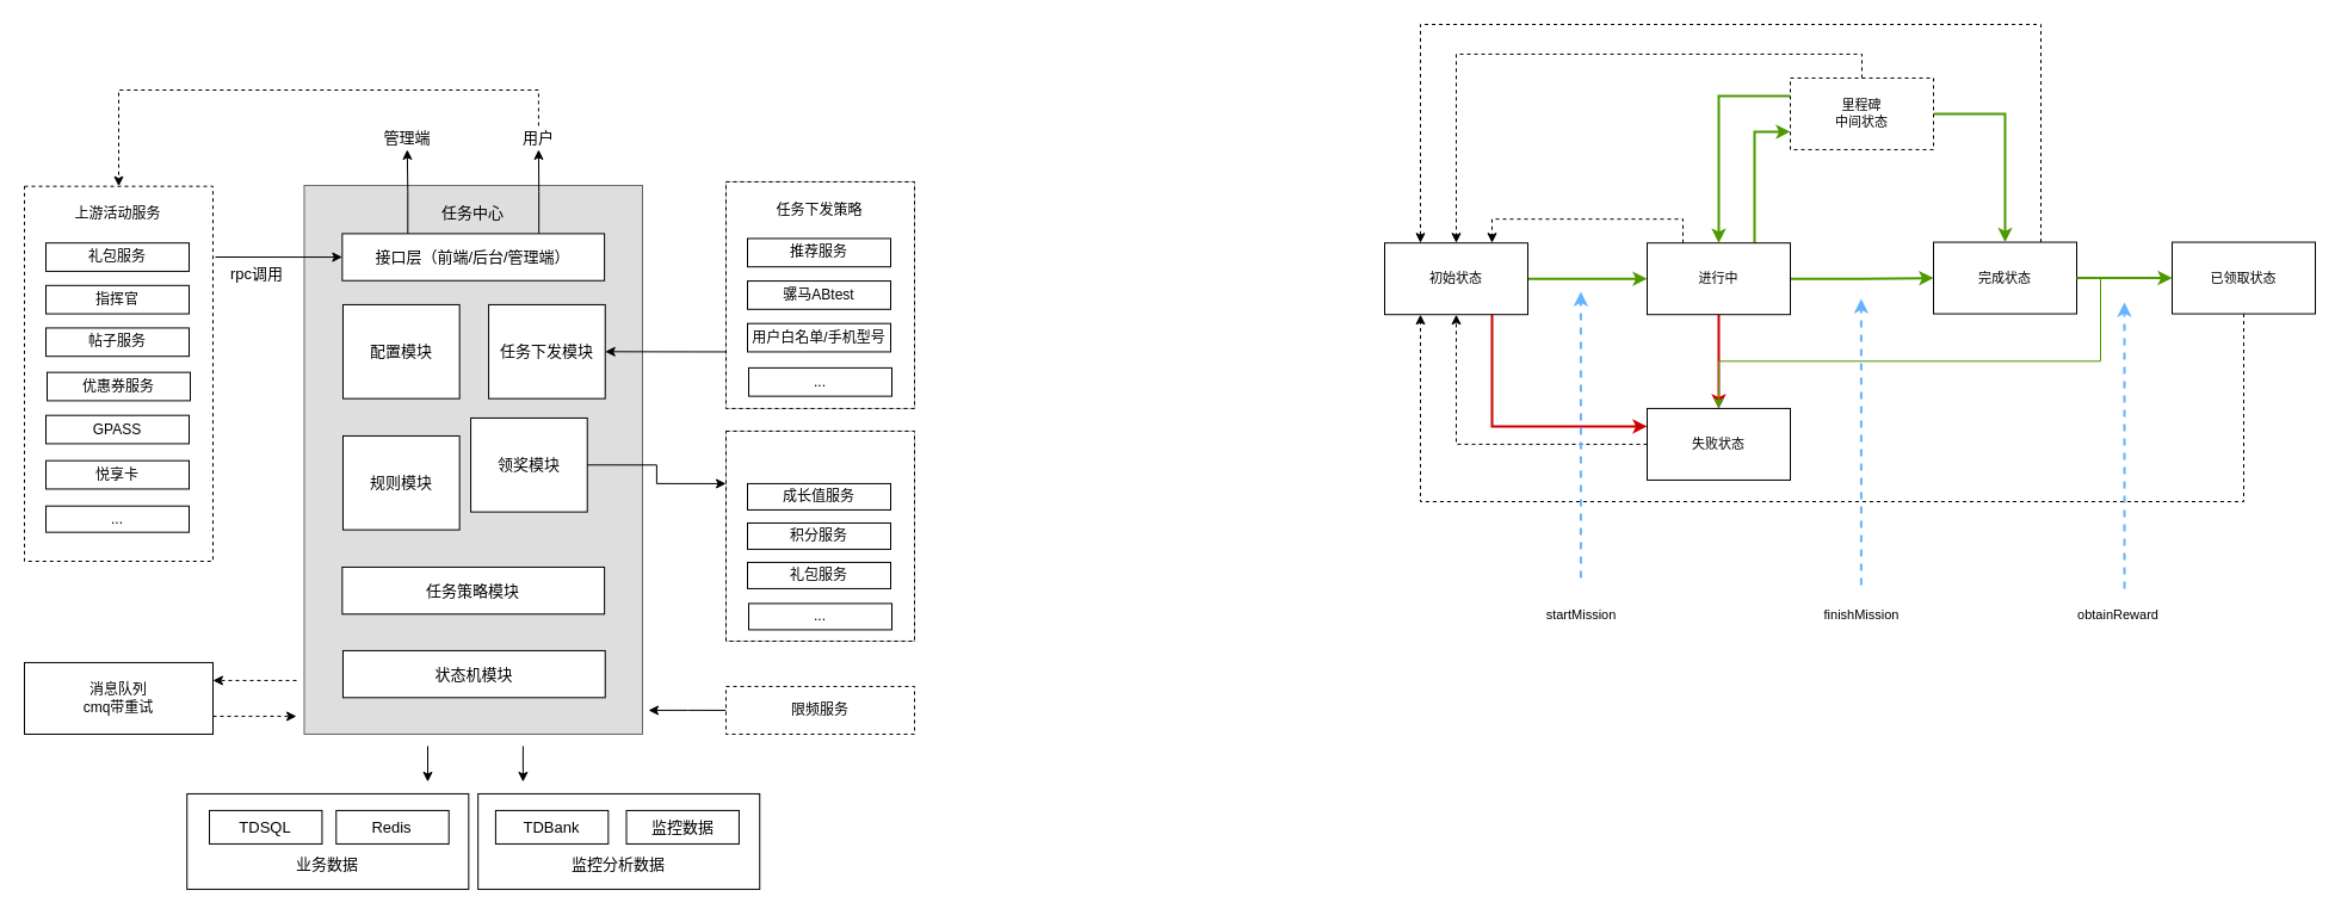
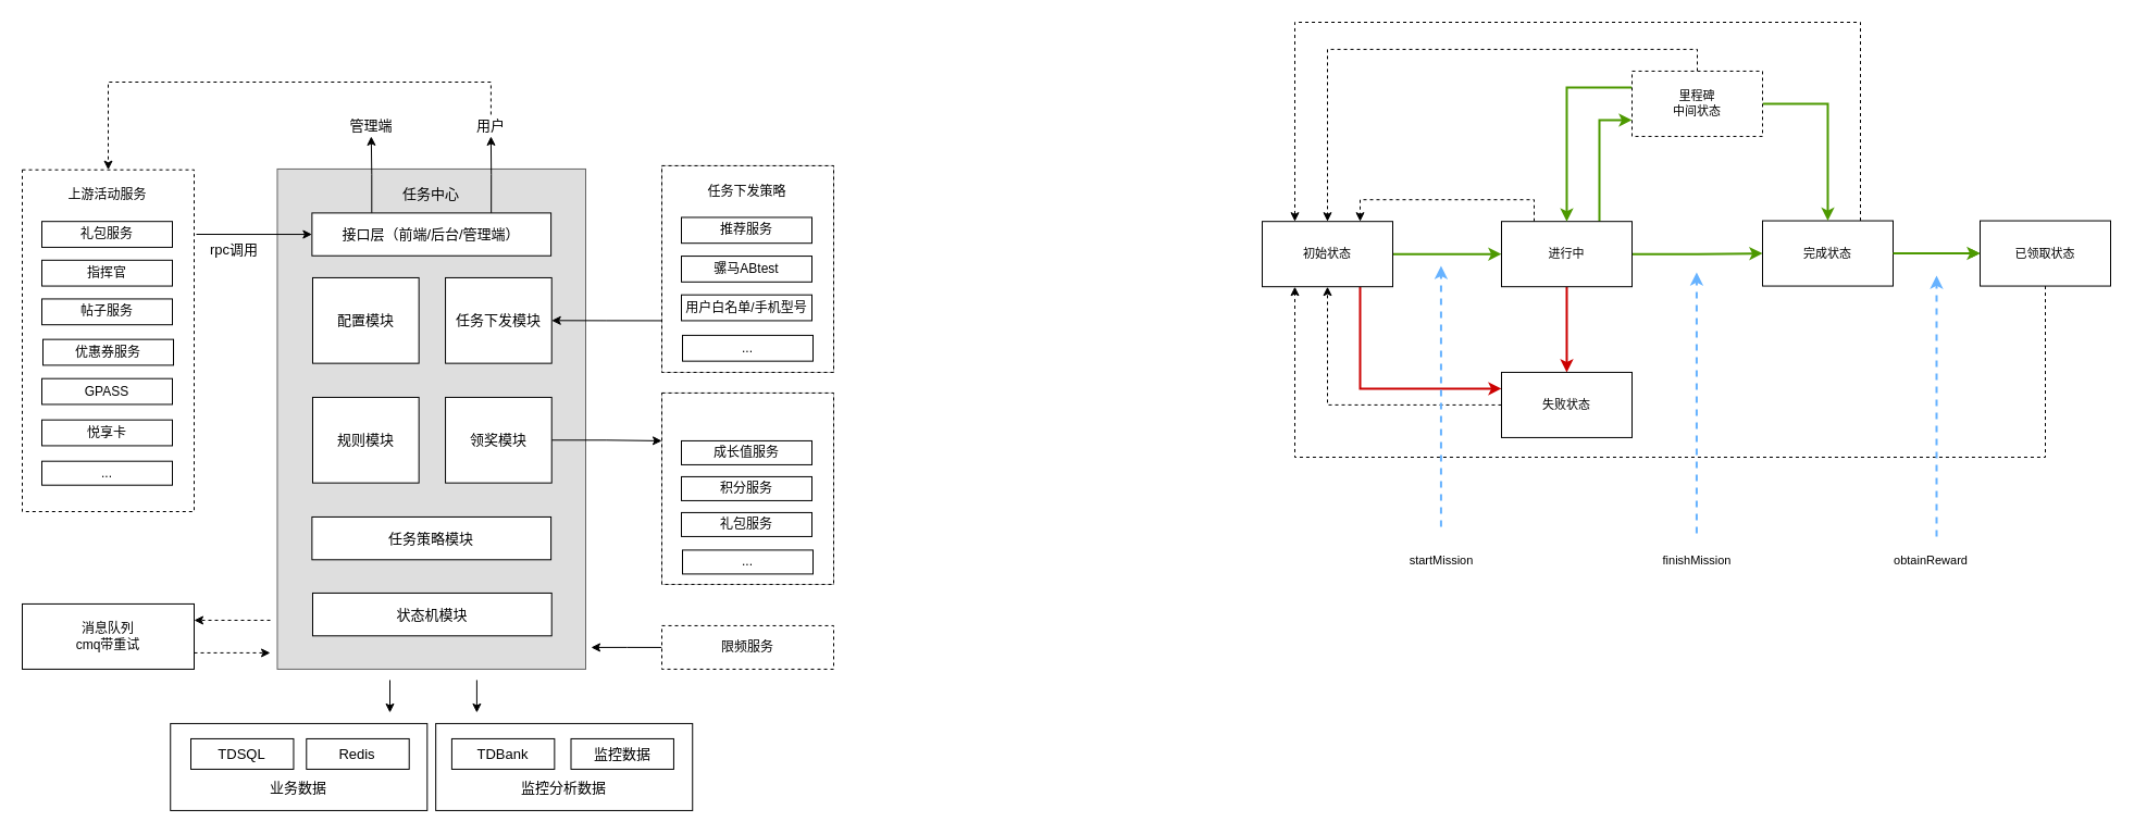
- <mxCell id="59" style="edgeStyle=orthogonalEdgeStyle;rounded=0;orthogonalLoop=1;jettySize=auto;html=1;exitX=1;exitY=0.5;exitDx=0;exitDy=0;fontSize=11;strokeColor=#4D9900;" edge="1" parent="1" source="61" target="65"><mxGeometry relative="1" as="geometry" /></mxCell>
+ <mxCell id="59" style="edgeStyle=orthogonalEdgeStyle;rounded=0;orthogonalLoop=1;jettySize=auto;html=1;exitX=1;exitY=0.5;exitDx=0;exitDy=0;fontSize=11;strokeColor=#4D9900;" edge="1" parent="1" source="61" target="63"><mxGeometry relative="1" as="geometry" /></mxCell>
- <mxCell id="14" value="领奖模块" style="rounded=0;whiteSpace=wrap;html=1;fontSize=13;" vertex="1" parent="1"><mxGeometry x="394.066" y="349.942" width="97.664" height="78.696" as="geometry" /></mxCell>
+ <mxCell id="14" value="领奖模块" style="rounded=0;whiteSpace=wrap;html=1;fontSize=13;" vertex="1" parent="1"><mxGeometry x="409.066" y="364.942" width="97.664" height="78.696" as="geometry" /></mxCell>
